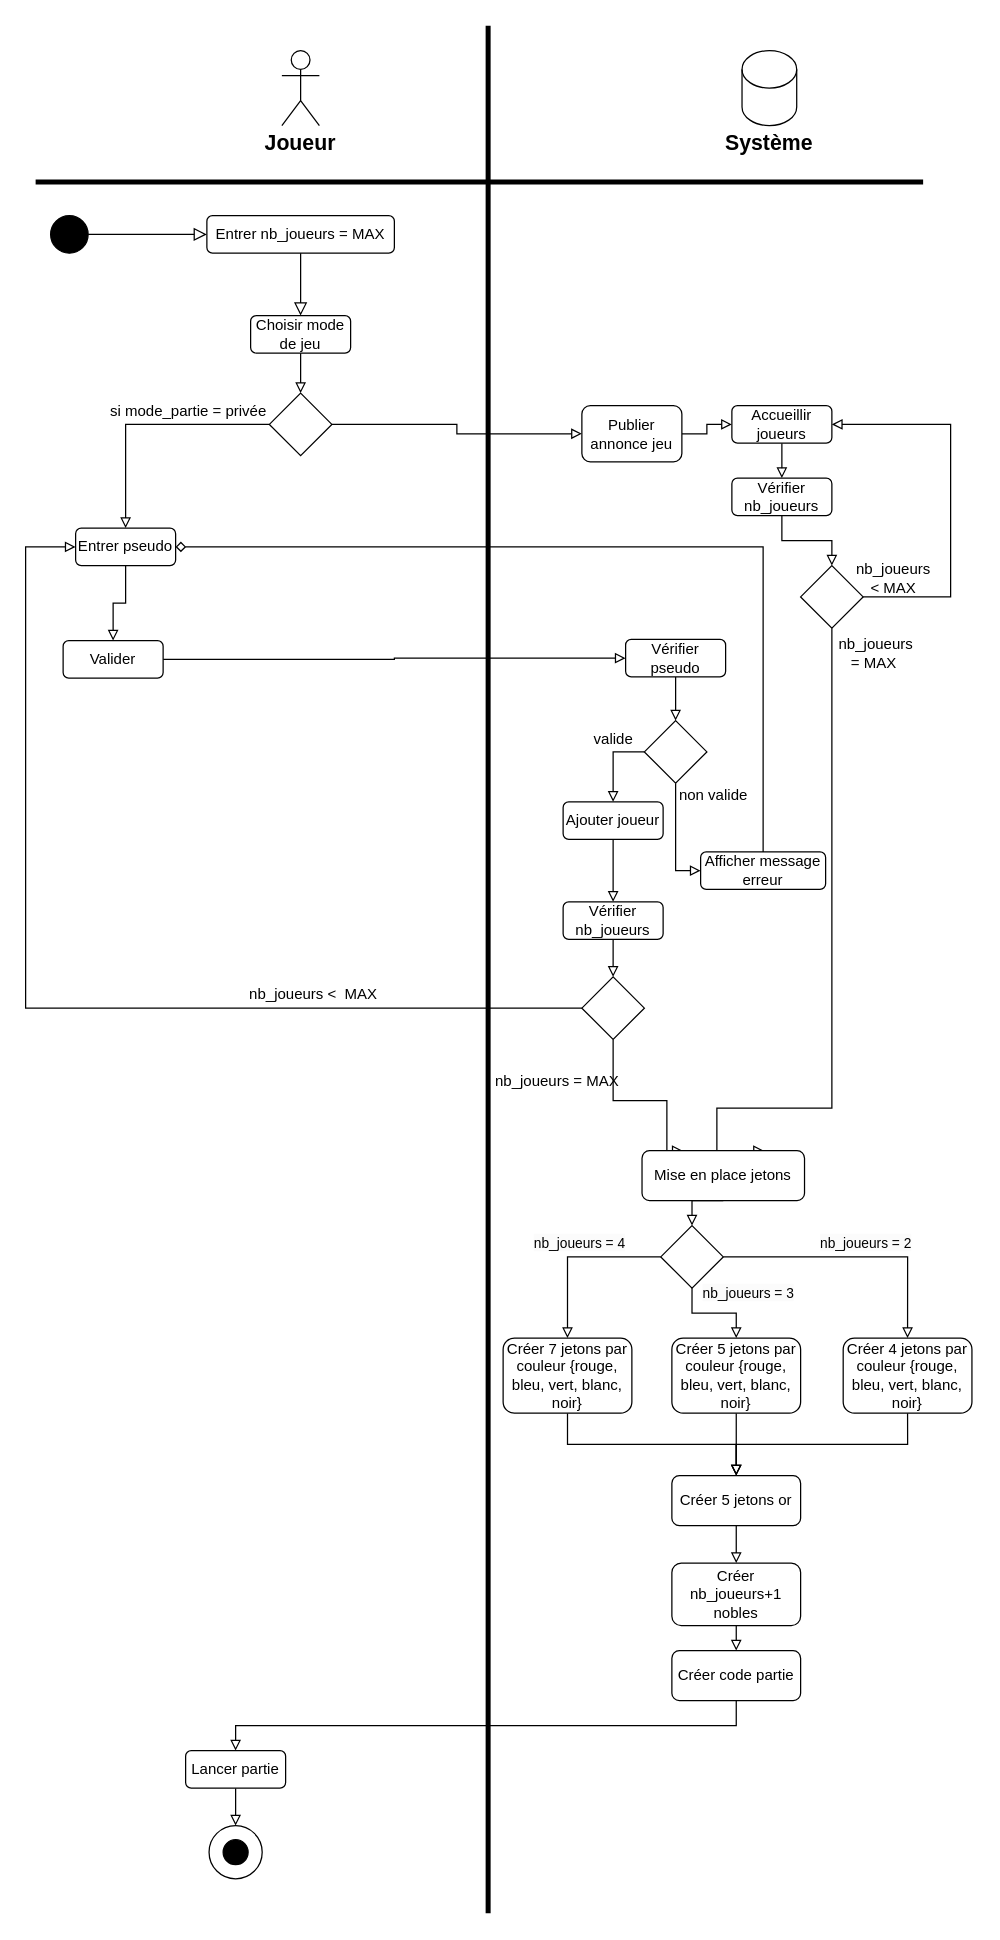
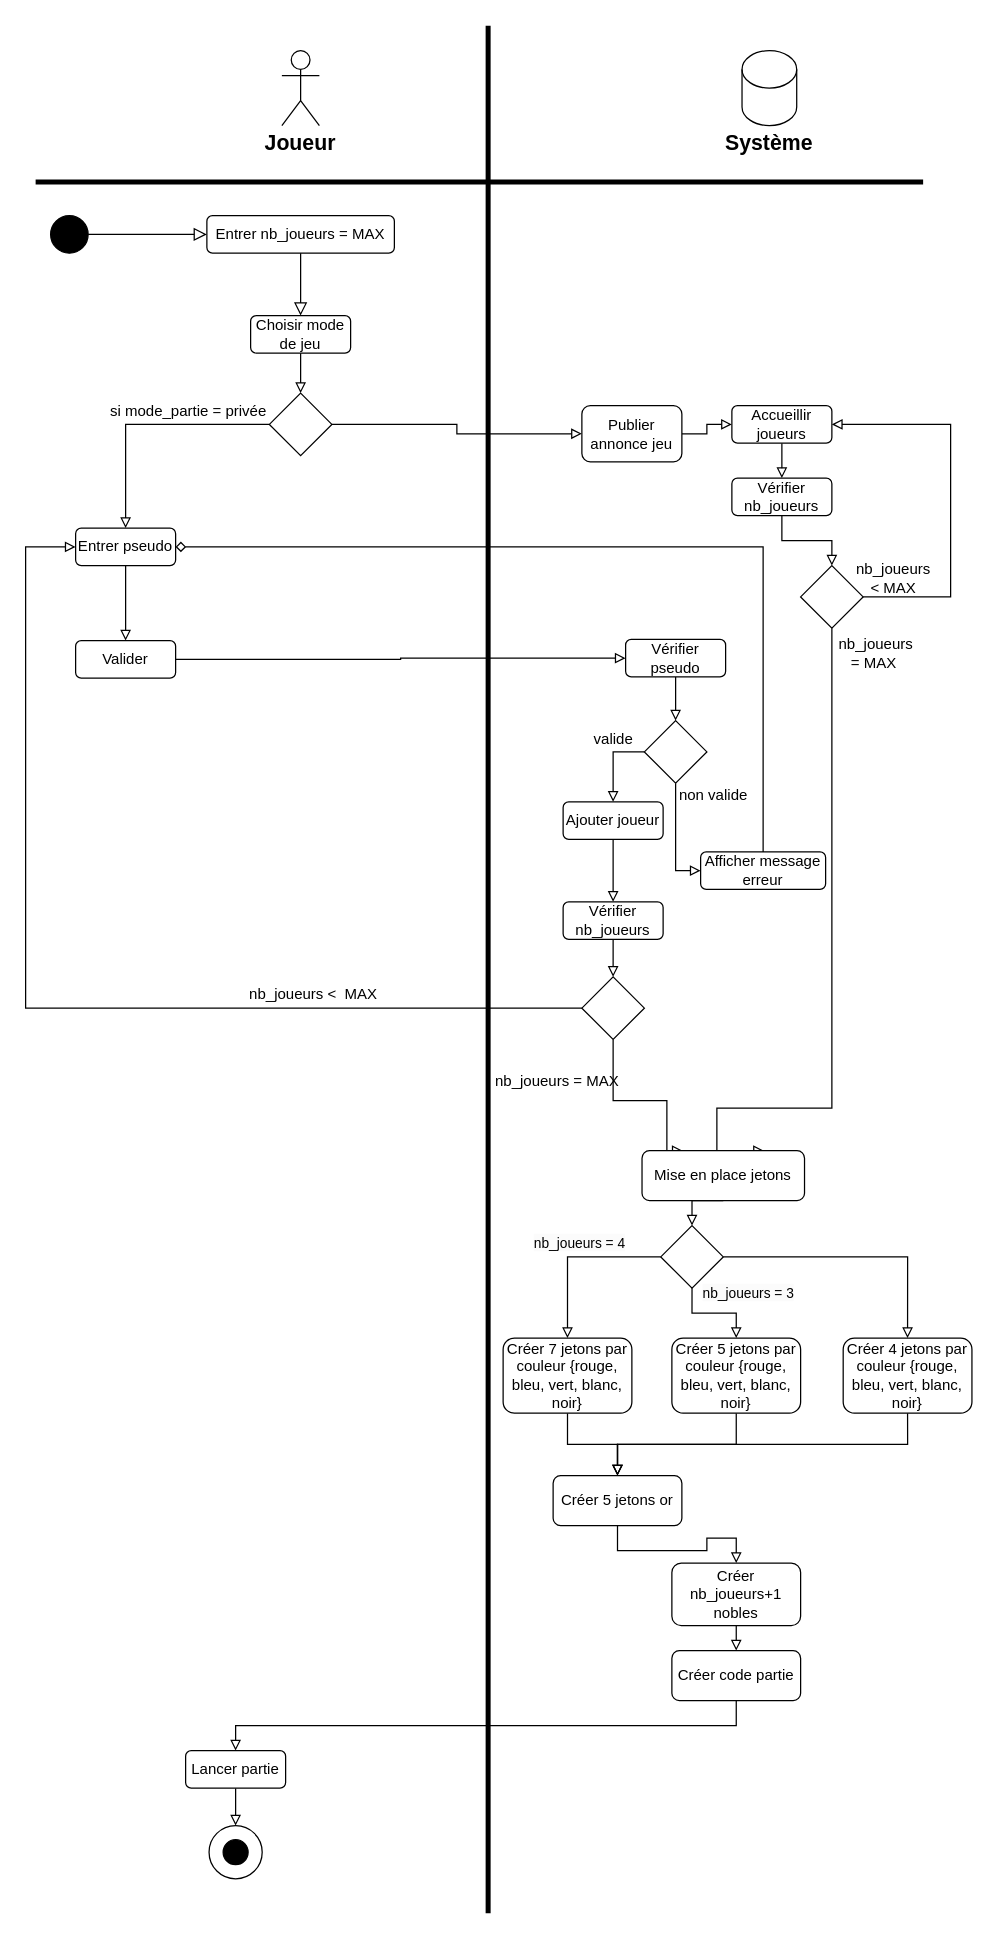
- <mxCell id="21" value="Valider" style="rounded=1;whiteSpace=wrap;html=1;fontSize=12;glass=0;strokeWidth=1;shadow=0;" parent="1" vertex="1"><mxGeometry x="50" y="512" width="80" height="30" as="geometry" /></mxCell>
+ <mxCell id="21" value="Valider" style="rounded=1;whiteSpace=wrap;html=1;fontSize=12;glass=0;strokeWidth=1;shadow=0;" parent="1" vertex="1"><mxGeometry x="60" y="512" width="80" height="30" as="geometry" /></mxCell>
- <mxCell id="69" value="&lt;span style=&quot;color: rgb(0, 0, 0); font-family: Helvetica; font-style: normal; font-variant-ligatures: normal; font-variant-caps: normal; font-weight: 400; letter-spacing: normal; orphans: 2; text-align: center; text-indent: 0px; text-transform: none; widows: 2; word-spacing: 0px; -webkit-text-stroke-width: 0px; background-color: rgb(251, 251, 251); text-decoration-thickness: initial; text-decoration-style: initial; text-decoration-color: initial; float: none; display: inline !important;&quot;&gt;&lt;font style=&quot;font-size: 11px;&quot;&gt;nb_joueurs = 2&lt;/font&gt;&lt;/span&gt;" style="text;whiteSpace=wrap;html=1;" vertex="1" parent="1"><mxGeometry x="654.05" y="980" width="120" height="30" as="geometry" /></mxCell>
- <mxCell id="71" value="Créer 5 jetons or" style="rounded=1;whiteSpace=wrap;html=1;fontSize=12;glass=0;strokeWidth=1;shadow=0;" vertex="1" parent="1"><mxGeometry x="537" y="1180" width="103" height="40" as="geometry" /></mxCell>
+ <mxCell id="71" value="Créer 5 jetons or" style="rounded=1;whiteSpace=wrap;html=1;fontSize=12;glass=0;strokeWidth=1;shadow=0;" vertex="1" parent="1"><mxGeometry x="442" y="1180" width="103" height="40" as="geometry" /></mxCell>
